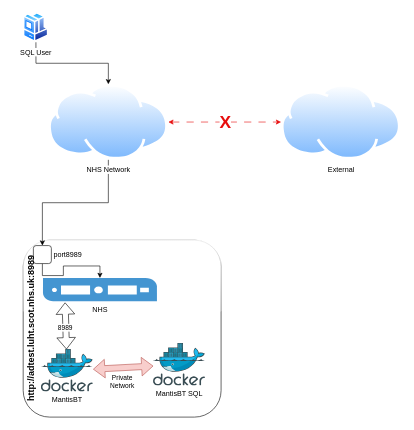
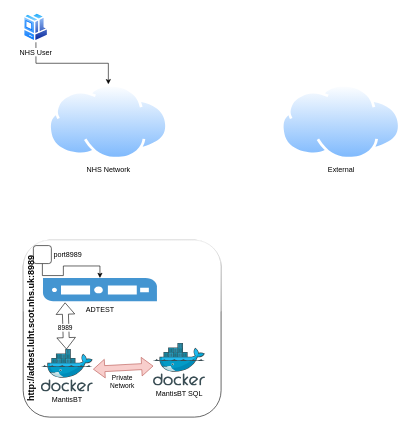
- <mxCell id="17" value="SQL User" style="image;aspect=fixed;perimeter=ellipsePerimeter;html=1;align=center;shadow=0;dashed=0;spacingTop=3;image=img/lib/active_directory/workstation_client.svg;" vertex="1" parent="1"><mxGeometry x="38" y="20" width="42.5" height="50" as="geometry" /></mxCell>
+ <mxCell id="17" value="NHS User" style="image;aspect=fixed;perimeter=ellipsePerimeter;html=1;align=center;shadow=0;dashed=0;spacingTop=3;image=img/lib/active_directory/workstation_client.svg;" vertex="1" parent="1"><mxGeometry x="38" y="20" width="42.5" height="50" as="geometry" /></mxCell>
- <mxCell id="13" style="edgeStyle=orthogonalEdgeStyle;rounded=1;orthogonalLoop=1;jettySize=auto;html=1;entryX=0;entryY=0.5;entryDx=0;entryDy=0;dashed=1;dashPattern=12 12;curved=0;startArrow=classic;startFill=1;fillColor=#f8cecc;strokeColor=light-dark(#e70d0d, #d7817e);" edge="1" parent="1" source="15" target="18"><mxGeometry relative="1" as="geometry" /></mxCell>
- <mxCell id="14" value="&lt;b&gt;&lt;font style=&quot;color: light-dark(rgb(231, 13, 13), rgb(237, 237, 237)); font-size: 29px;&quot;&gt;X&lt;/font&gt;&lt;/b&gt;" style="edgeLabel;html=1;align=center;verticalAlign=middle;resizable=0;points=[];" vertex="1" connectable="0" parent="13"><mxGeometry x="0.001" y="-1" relative="1" as="geometry"><mxPoint as="offset" /></mxGeometry></mxCell>
- <mxCell id="12" value="" style="edgeStyle=orthogonalEdgeStyle;rounded=0;orthogonalLoop=1;jettySize=auto;html=1;" edge="1" parent="1" source="15" target="11"><mxGeometry relative="1" as="geometry" /></mxCell>
- <mxCell id="3" value="NHS" style="pointerEvents=1;shadow=0;dashed=0;html=1;strokeColor=none;fillColor=#4495D1;labelPosition=center;verticalLabelPosition=bottom;verticalAlign=top;align=center;outlineConnect=0;shape=mxgraph.veeam.server;" vertex="1" parent="1"><mxGeometry x="71" y="463" width="190" height="38.8" as="geometry" /></mxCell>
+ <mxCell id="3" value="ADTEST" style="pointerEvents=1;shadow=0;dashed=0;html=1;strokeColor=none;fillColor=#4495D1;labelPosition=center;verticalLabelPosition=bottom;verticalAlign=top;align=center;outlineConnect=0;shape=mxgraph.veeam.server;" vertex="1" parent="1"><mxGeometry x="71" y="463" width="190" height="38.8" as="geometry" /></mxCell>
